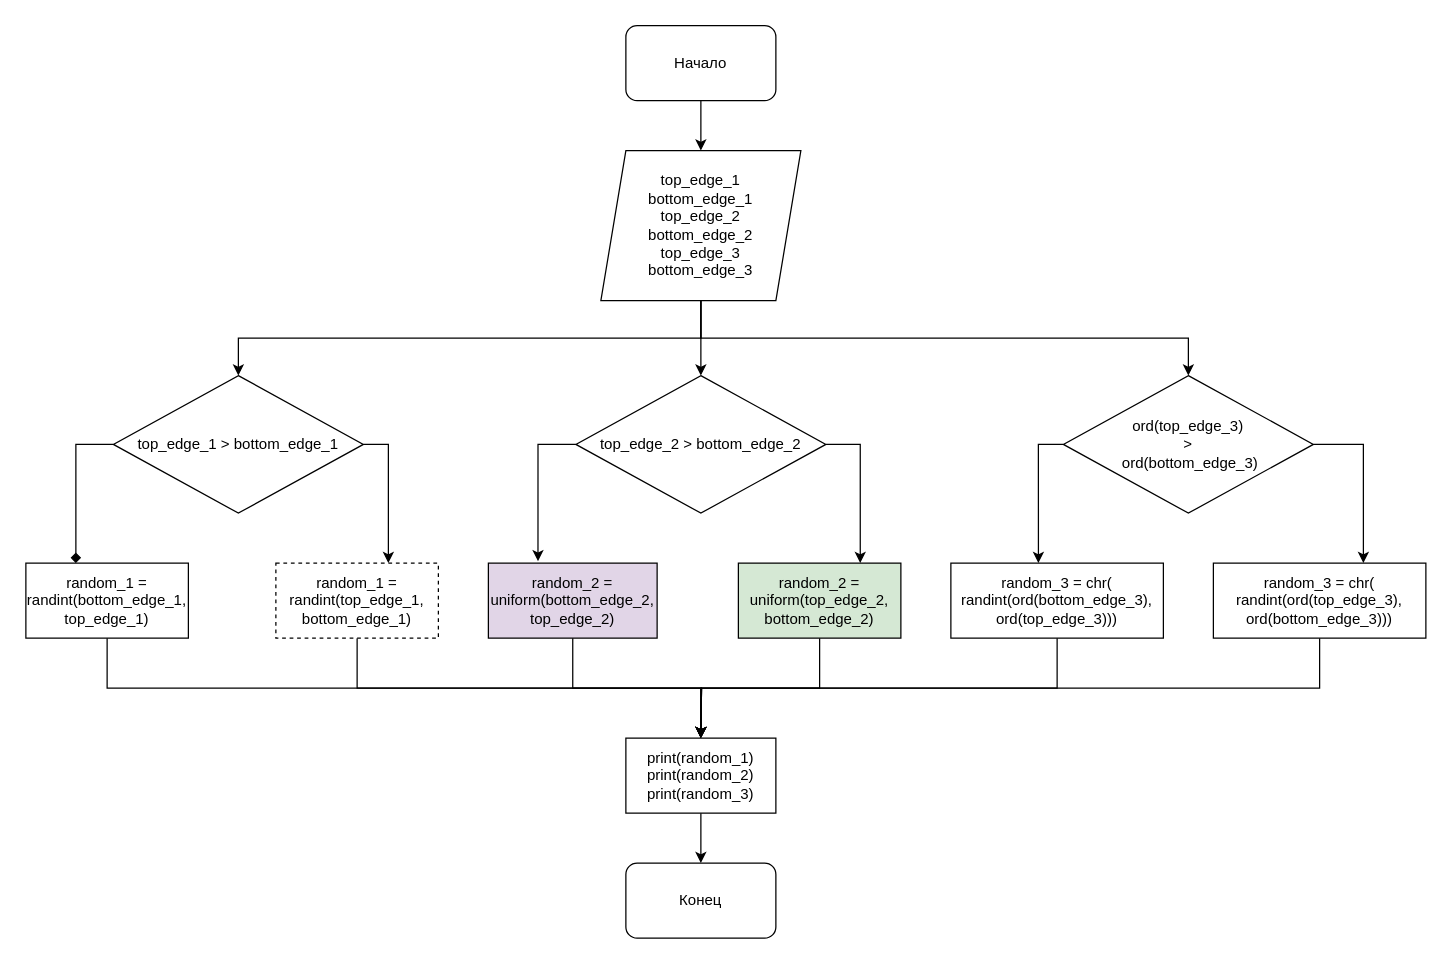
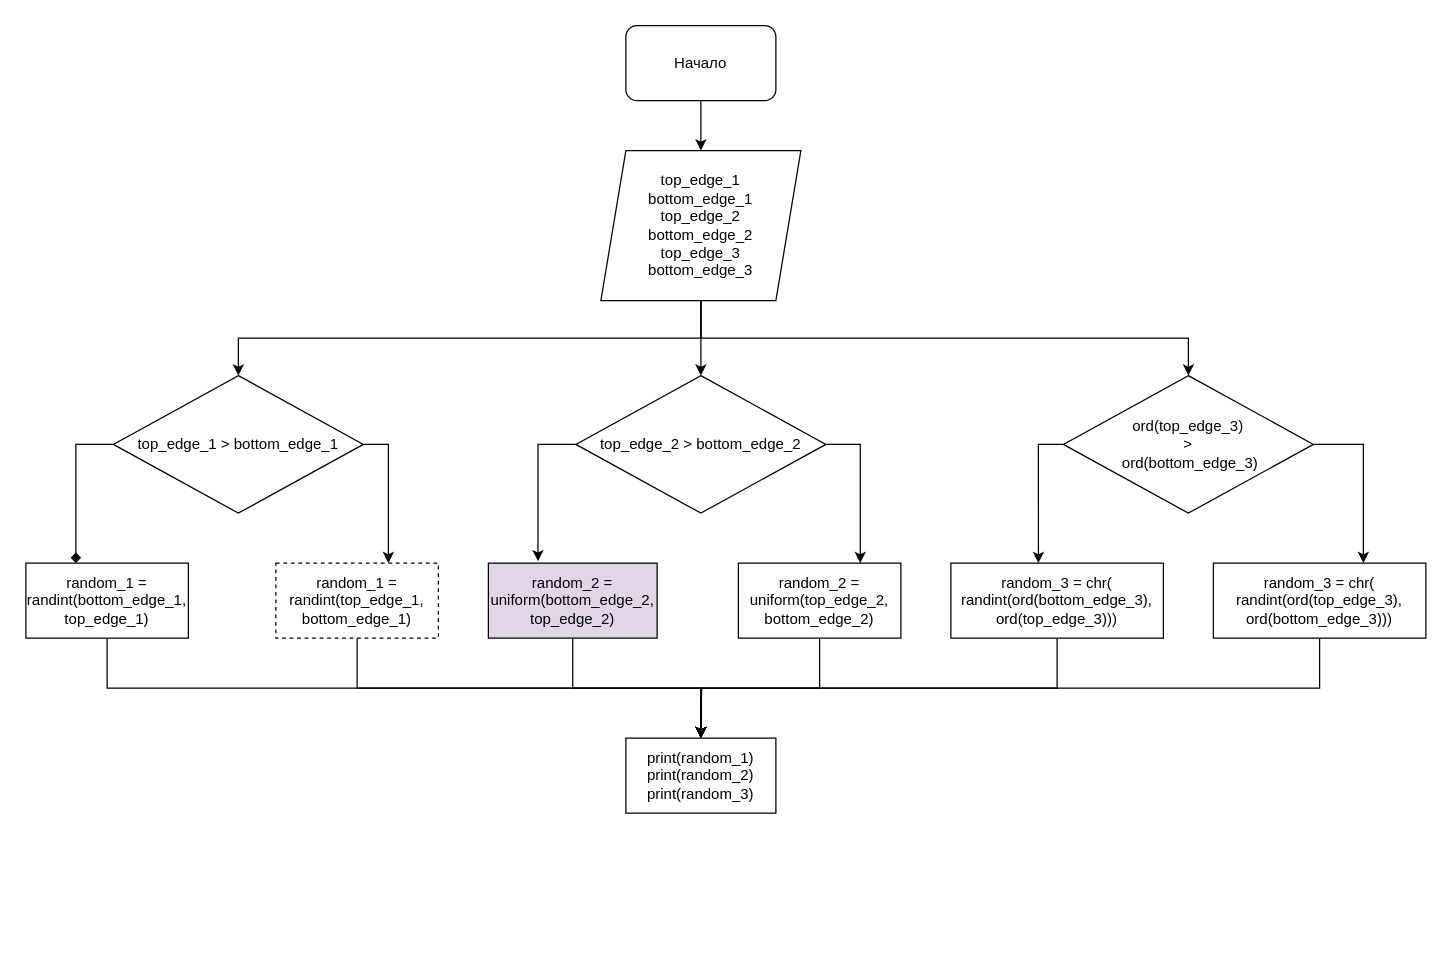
- <mxCell id="24" value="random_2 = uniform(top_edge_2,&lt;br&gt;bottom_edge_2)" style="rounded=0;whiteSpace=wrap;html=1;fillColor=#d5e8d4;" vertex="1" parent="1"><mxGeometry x="590" y="450" width="130" height="60" as="geometry" /></mxCell>
+ <mxCell id="24" value="random_2 = uniform(top_edge_2,&lt;br&gt;bottom_edge_2)" style="rounded=0;whiteSpace=wrap;html=1;" vertex="1" parent="1"><mxGeometry x="590" y="450" width="130" height="60" as="geometry" /></mxCell>
- <mxCell id="29" style="edgeStyle=orthogonalEdgeStyle;rounded=0;orthogonalLoop=1;jettySize=auto;html=1;exitX=0.5;exitY=1;exitDx=0;exitDy=0;" edge="1" parent="1" source="30" target="31"><mxGeometry relative="1" as="geometry" /></mxCell>
- <mxCell id="31" value="Конец" style="rounded=1;whiteSpace=wrap;html=1;" vertex="1" parent="1"><mxGeometry x="500" y="690" width="120" height="60" as="geometry" /></mxCell>
